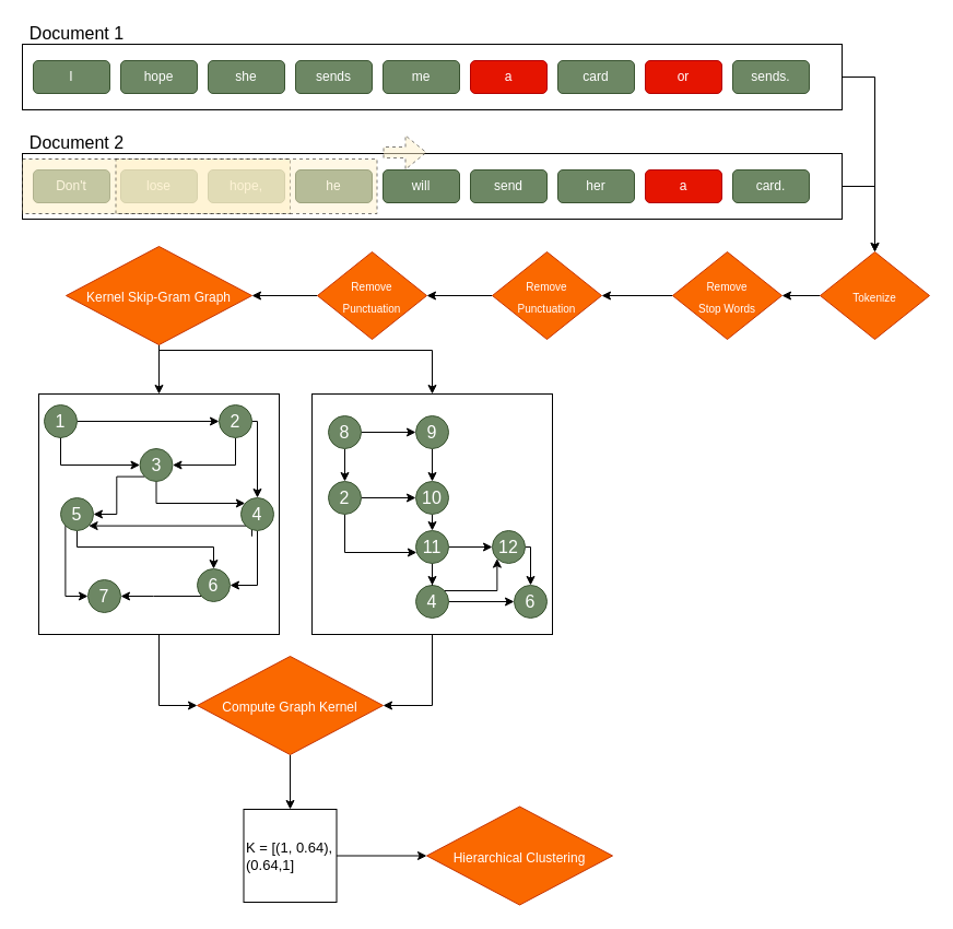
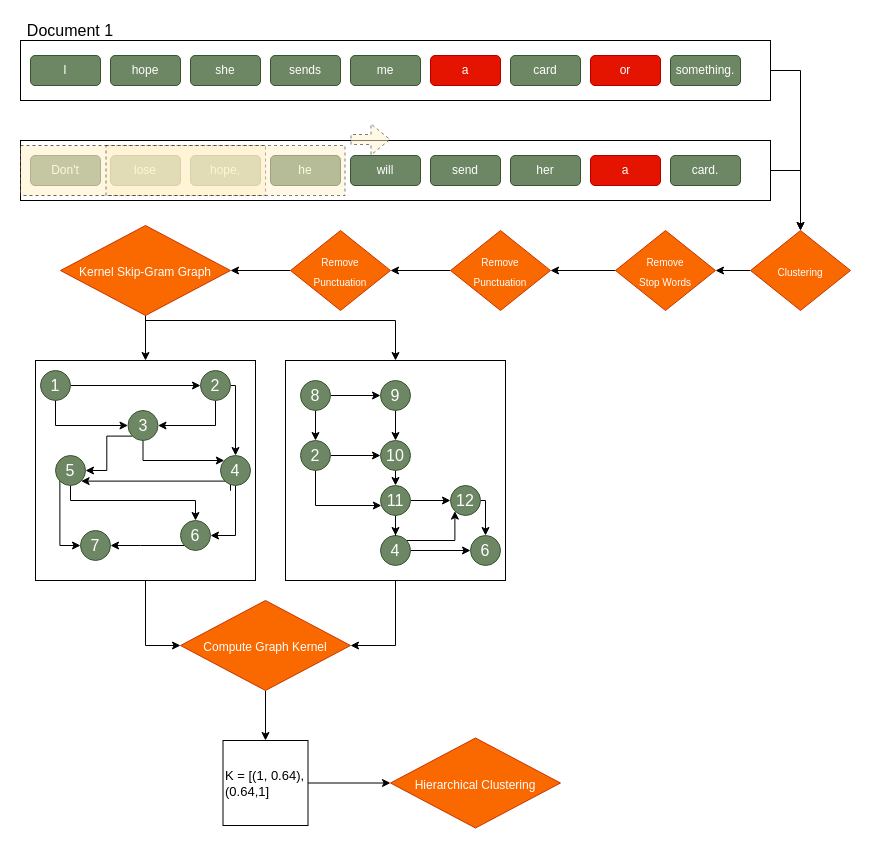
- <mxCell id="12" value="sends." style="rounded=1;whiteSpace=wrap;html=1;fillColor=#6d8764;strokeColor=#3A5431;fontColor=#ffffff;" vertex="1" parent="1"><mxGeometry x="670" y="55" width="70" height="30" as="geometry" /></mxCell>
+ <mxCell id="12" value="something." style="rounded=1;whiteSpace=wrap;html=1;fillColor=#6d8764;strokeColor=#3A5431;fontColor=#ffffff;" vertex="1" parent="1"><mxGeometry x="670" y="55" width="70" height="30" as="geometry" /></mxCell>
- <mxCell id="25" value="Document 2" style="text;html=1;strokeColor=none;fillColor=none;align=center;verticalAlign=middle;whiteSpace=wrap;rounded=0;fontSize=16;" vertex="1" parent="1"><mxGeometry x="20" y="120" width="100" height="20" as="geometry" /></mxCell>
- <mxCell id="74" value="&lt;font size=&quot;1&quot;&gt;Tokenize&lt;br&gt;&lt;/font&gt;" style="rhombus;whiteSpace=wrap;html=1;fontSize=16;fillColor=#fa6800;strokeColor=#C73500;fontColor=#ffffff;" vertex="1" parent="1"><mxGeometry x="750" y="230" width="100" height="80" as="geometry" /></mxCell>
+ <mxCell id="74" value="&lt;font size=&quot;1&quot;&gt;Clustering&lt;br&gt;&lt;/font&gt;" style="rhombus;whiteSpace=wrap;html=1;fontSize=16;fillColor=#fa6800;strokeColor=#C73500;fontColor=#ffffff;" vertex="1" parent="1"><mxGeometry x="750" y="230" width="100" height="80" as="geometry" /></mxCell>
